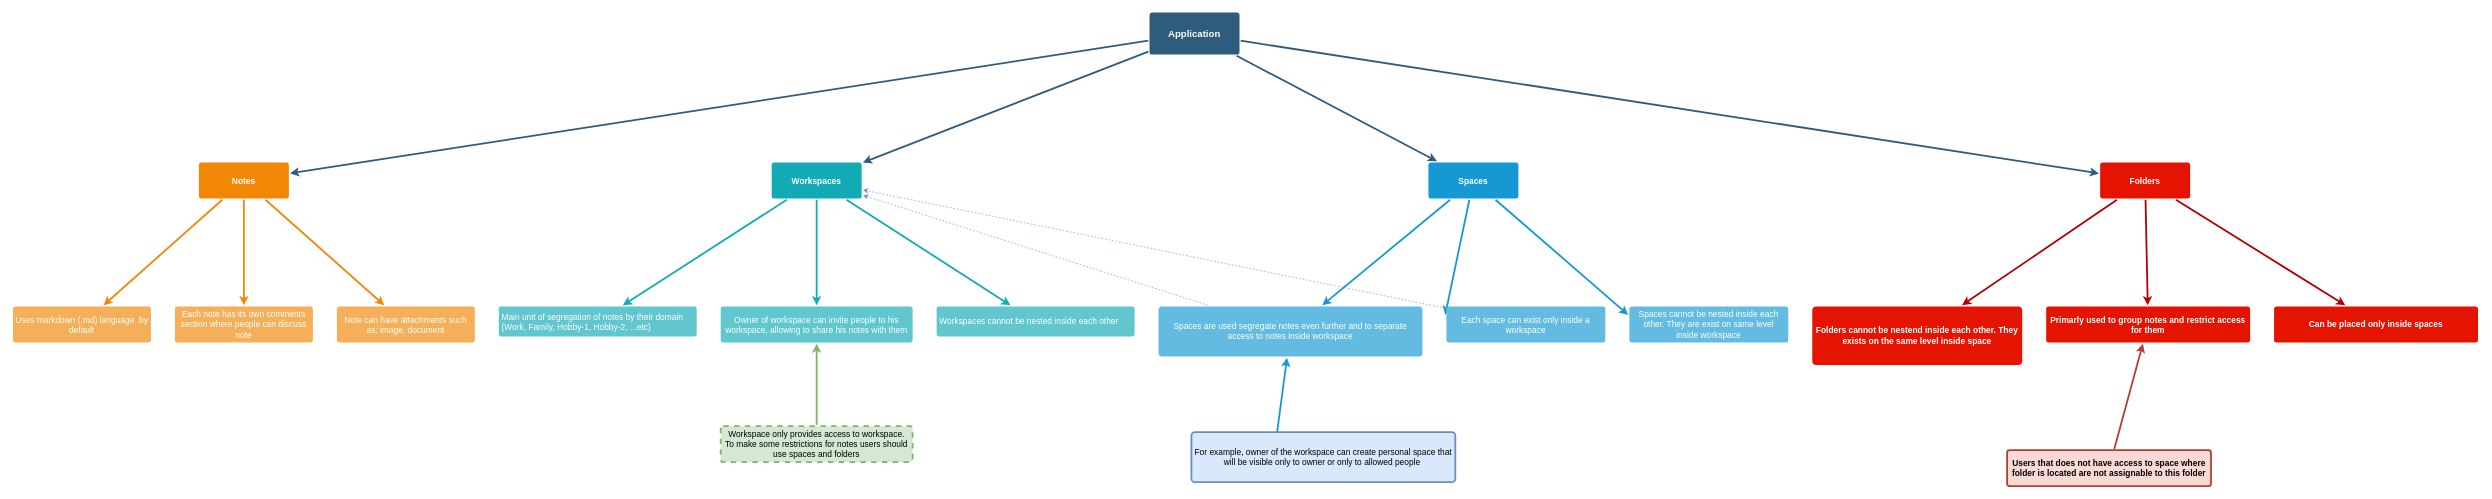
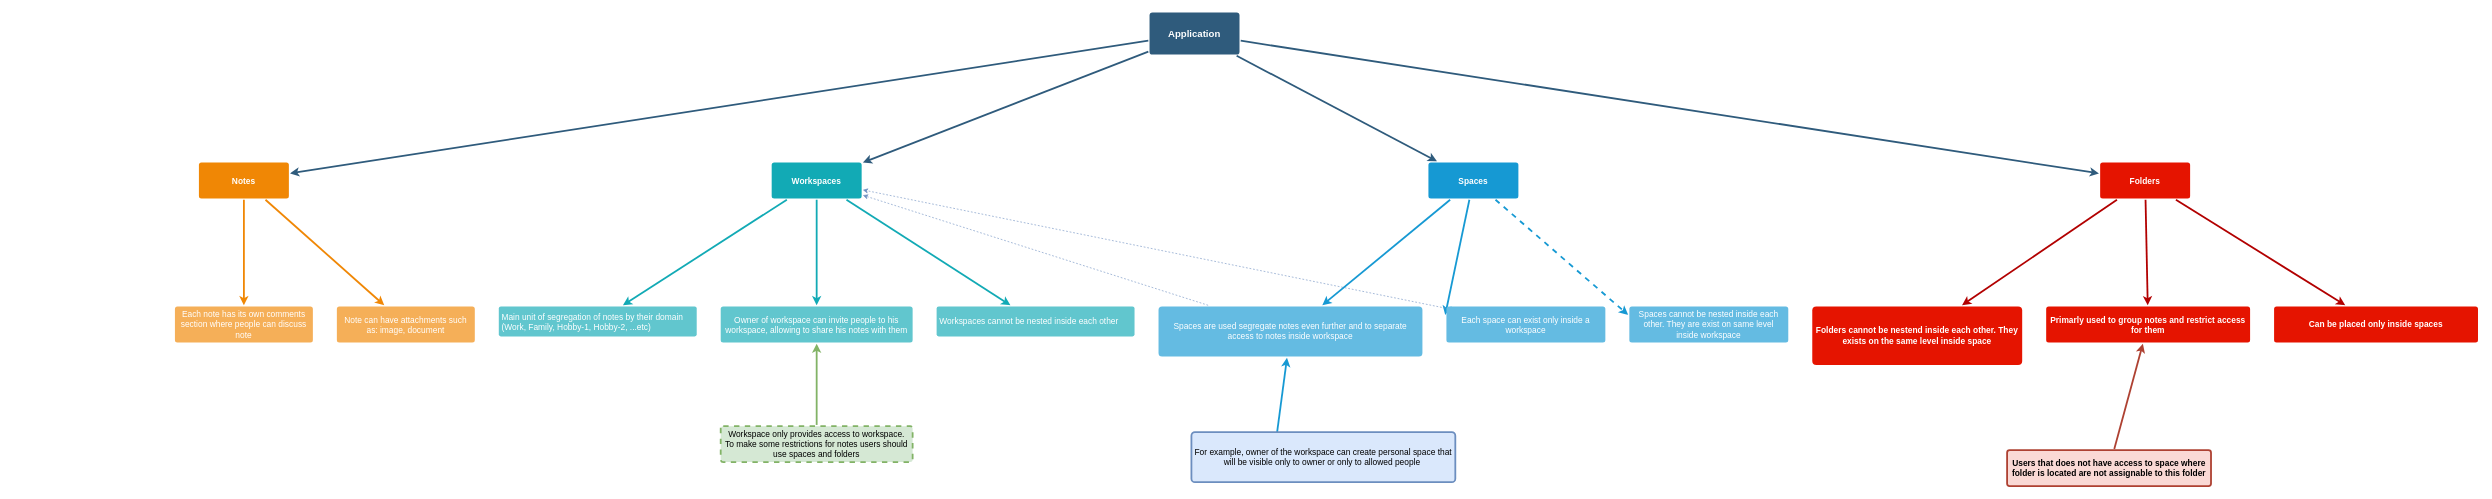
- <mxCell id="19" value="" style="edgeStyle=none;rounded=0;jumpStyle=none;html=1;shadow=0;labelBackgroundColor=none;startArrow=none;startFill=0;endArrow=classic;endFill=1;jettySize=auto;orthogonalLoop=1;strokeColor=#F08705;strokeWidth=3;fontFamily=Helvetica;fontSize=14;fontColor=#FFFFFF;spacing=5;" parent="1" source="12" target="18" edge="1"><mxGeometry relative="1" as="geometry"><mxPoint x="-156.338" y="492.5" as="sourcePoint" /></mxGeometry></mxCell>
- <mxCell id="35" value="" style="edgeStyle=none;rounded=0;jumpStyle=none;html=1;shadow=0;labelBackgroundColor=none;startArrow=none;startFill=0;endArrow=classic;endFill=1;jettySize=auto;orthogonalLoop=1;strokeColor=#1699D3;strokeWidth=3;fontFamily=Helvetica;fontSize=14;fontColor=#FFFFFF;spacing=5;entryX=0;entryY=0.25;entryDx=0;entryDy=0;" parent="1" source="8" target="36" edge="1"><mxGeometry relative="1" as="geometry"><mxPoint x="2475.001" y="250" as="sourcePoint" /></mxGeometry></mxCell>
+ <mxCell id="35" value="" style="edgeStyle=none;rounded=0;jumpStyle=none;html=1;shadow=0;labelBackgroundColor=none;startArrow=none;startFill=0;endArrow=classic;endFill=1;jettySize=auto;orthogonalLoop=1;strokeColor=#1699D3;strokeWidth=3;fontFamily=Helvetica;fontSize=14;fontColor=#FFFFFF;spacing=5;entryX=0;entryY=0.25;entryDx=0;entryDy=0;dashed=1;" parent="1" source="8" target="36" edge="1"><mxGeometry relative="1" as="geometry"><mxPoint x="2475.001" y="250" as="sourcePoint" /></mxGeometry></mxCell>
- <mxCell id="18" value="Uses markdown (.md) language&amp;nbsp; by default" style="rounded=1;whiteSpace=wrap;html=1;shadow=0;labelBackgroundColor=none;strokeColor=none;strokeWidth=3;fillColor=#f5af58;fontFamily=Helvetica;fontSize=14;fontColor=#FFFFFF;align=center;spacing=5;arcSize=7;perimeterSpacing=2;" parent="1" vertex="1"><mxGeometry x="20.163" y="510.5" width="230" height="60" as="geometry" /></mxCell>
